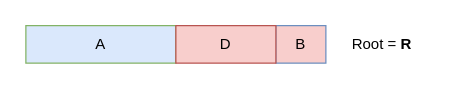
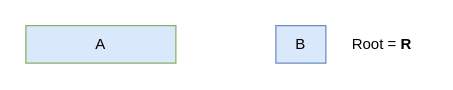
- <mxCell id="4" value="D" style="rounded=0;whiteSpace=wrap;html=1;fillColor=#f8cecc;strokeColor=#b85450;" vertex="1" parent="1"><mxGeometry x="140" y="20" width="80" height="30" as="geometry" /></mxCell>
- <mxCell id="3" value="B" style="rounded=0;whiteSpace=wrap;html=1;fillColor=#f8cecc;strokeColor=#6c8ebf;" vertex="1" parent="1"><mxGeometry x="220" y="20" width="40" height="30" as="geometry" /></mxCell>
+ <mxCell id="3" value="B" style="rounded=0;whiteSpace=wrap;html=1;fillColor=#dae8fc;strokeColor=#6c8ebf;" vertex="1" parent="1"><mxGeometry x="220" y="20" width="40" height="30" as="geometry" /></mxCell>
